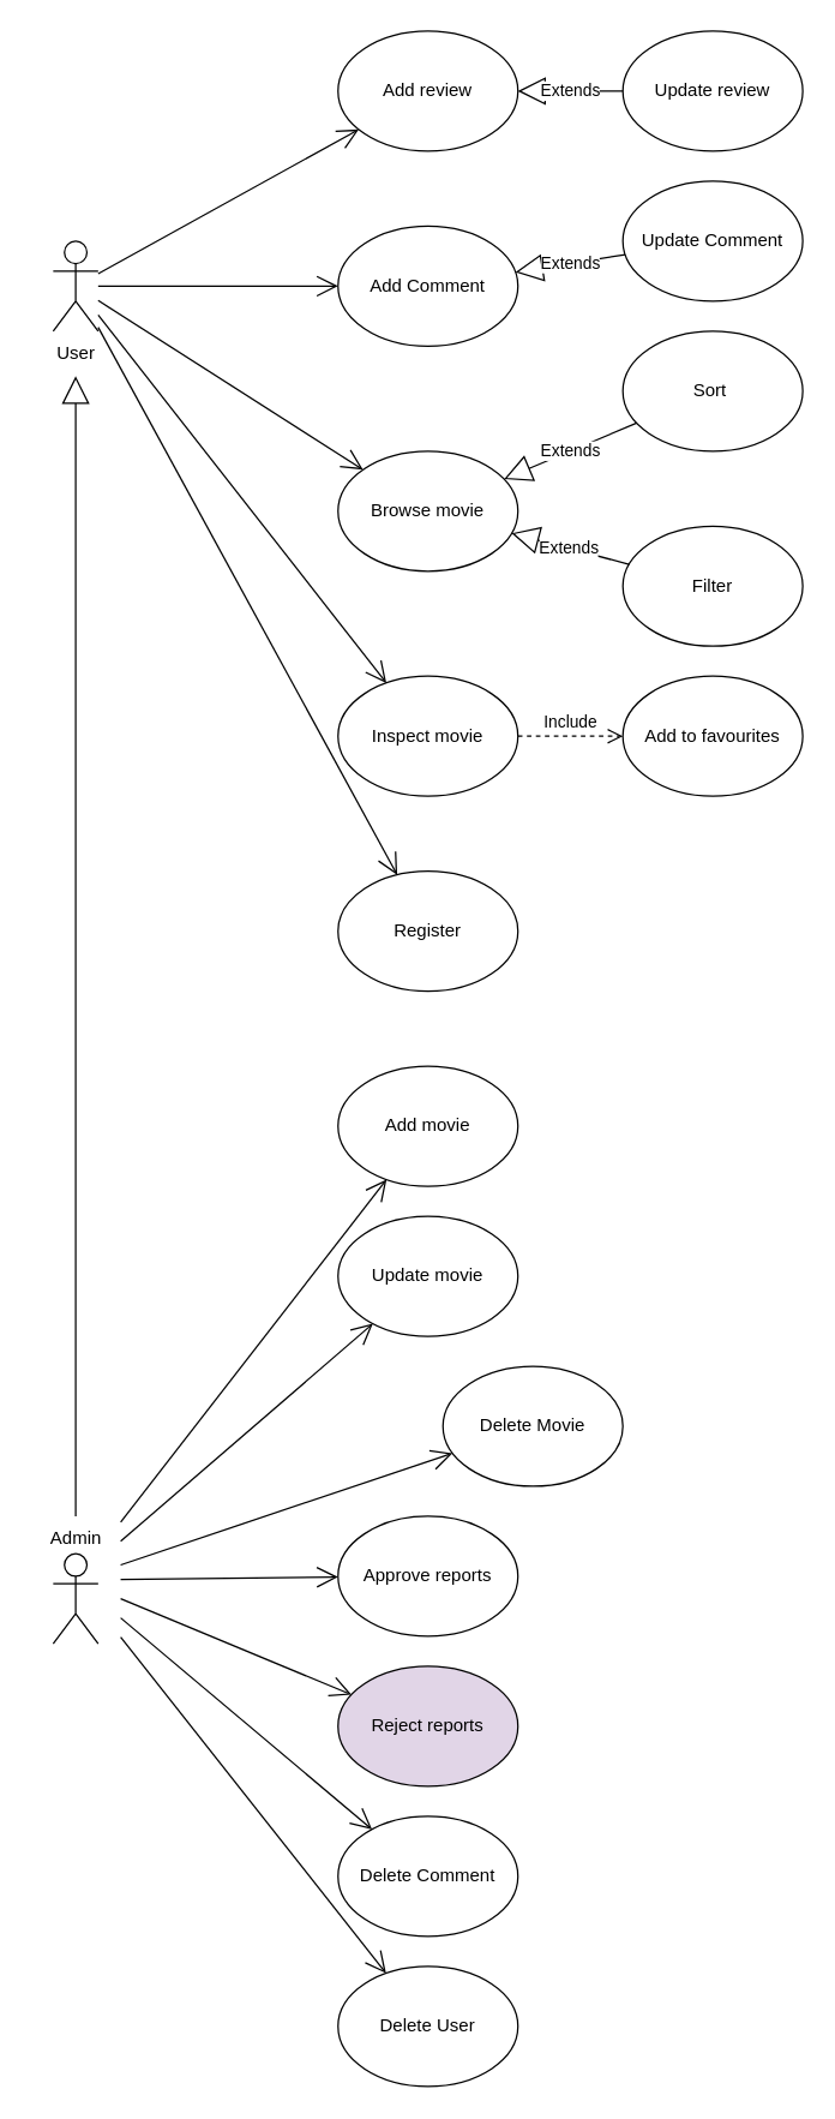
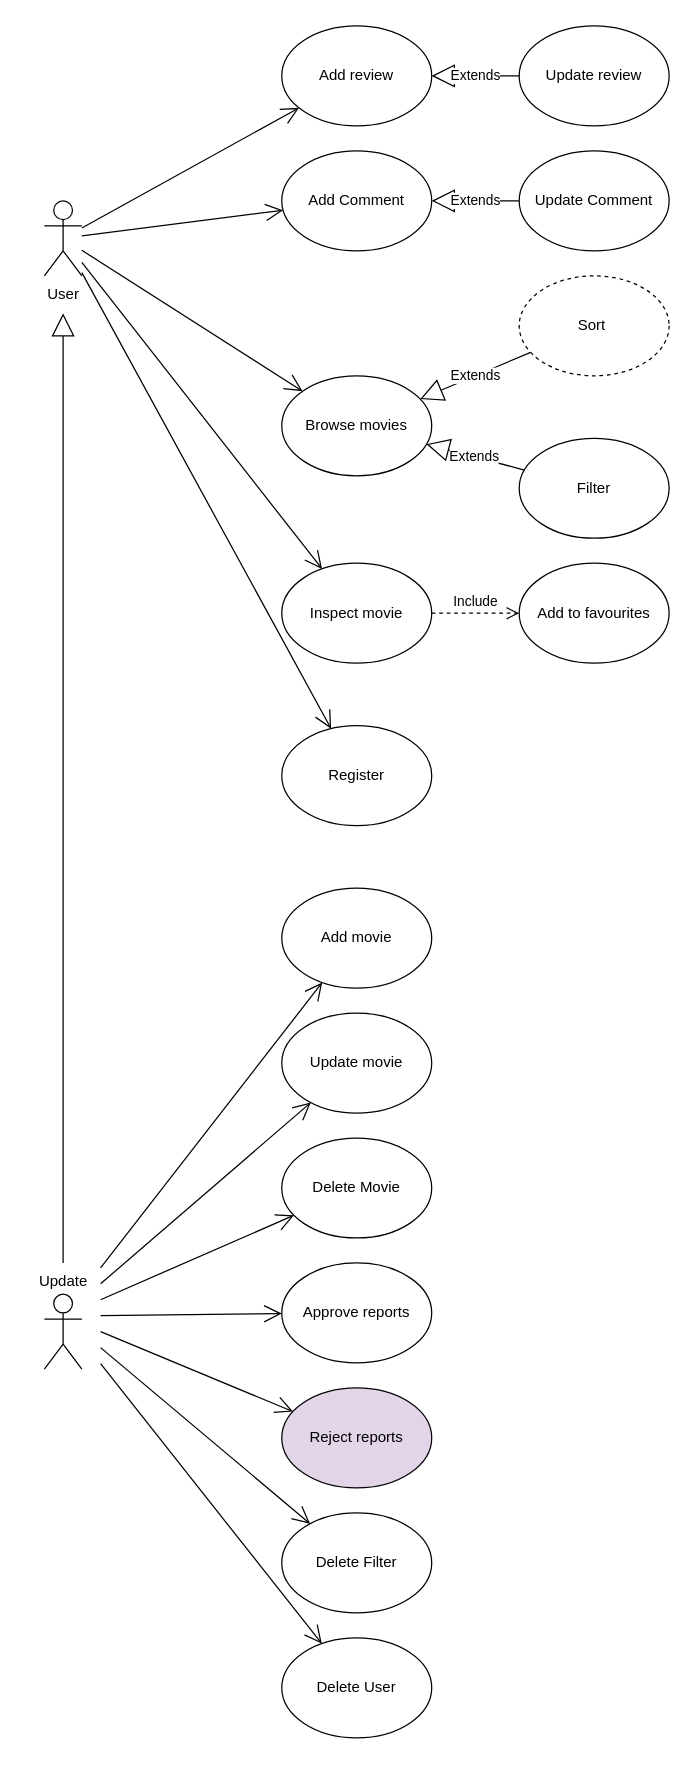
- <mxCell id="10" value="Add Comment" style="ellipse;whiteSpace=wrap;html=1;" parent="1" vertex="1"><mxGeometry x="225" y="150" width="120" height="80" as="geometry" /></mxCell>
+ <mxCell id="10" value="Add Comment" style="ellipse;whiteSpace=wrap;html=1;" parent="1" vertex="1"><mxGeometry x="225" y="120" width="120" height="80" as="geometry" /></mxCell>
- <mxCell id="41" value="Sort&amp;nbsp;" style="ellipse;whiteSpace=wrap;html=1;" parent="1" vertex="1"><mxGeometry x="415" y="220" width="120" height="80" as="geometry" /></mxCell>
+ <mxCell id="41" value="Sort&amp;nbsp;" style="ellipse;whiteSpace=wrap;html=1;dashed=1;" parent="1" vertex="1"><mxGeometry x="415" y="220" width="120" height="80" as="geometry" /></mxCell>
- <mxCell id="39" value="Browse movie" style="ellipse;whiteSpace=wrap;html=1;" parent="1" vertex="1"><mxGeometry x="225" y="300" width="120" height="80" as="geometry" /></mxCell>
+ <mxCell id="39" value="Browse movies" style="ellipse;whiteSpace=wrap;html=1;" parent="1" vertex="1"><mxGeometry x="225" y="300" width="120" height="80" as="geometry" /></mxCell>
- <mxCell id="8" value="Delete Movie" style="ellipse;whiteSpace=wrap;html=1;" parent="1" vertex="1"><mxGeometry x="295" y="910" width="120" height="80" as="geometry" /></mxCell>
+ <mxCell id="8" value="Delete Movie" style="ellipse;whiteSpace=wrap;html=1;" parent="1" vertex="1"><mxGeometry x="225" y="910" width="120" height="80" as="geometry" /></mxCell>
- <mxCell id="18" value="Admin" style="text;html=1;align=center;verticalAlign=middle;resizable=0;points=[];autosize=1;strokeColor=none;fillColor=none;" vertex="1" parent="16"><mxGeometry width="60" height="30" as="geometry" /></mxCell>
+ <mxCell id="18" value="Update" style="text;html=1;align=center;verticalAlign=middle;resizable=0;points=[];autosize=1;strokeColor=none;fillColor=none;" vertex="1" parent="16"><mxGeometry width="60" height="30" as="geometry" /></mxCell>
- <mxCell id="11" value="Delete Comment" style="ellipse;whiteSpace=wrap;html=1;" parent="1" vertex="1"><mxGeometry x="225" y="1210" width="120" height="80" as="geometry" /></mxCell>
+ <mxCell id="11" value="Delete Filter" style="ellipse;whiteSpace=wrap;html=1;" parent="1" vertex="1"><mxGeometry x="225" y="1210" width="120" height="80" as="geometry" /></mxCell>
